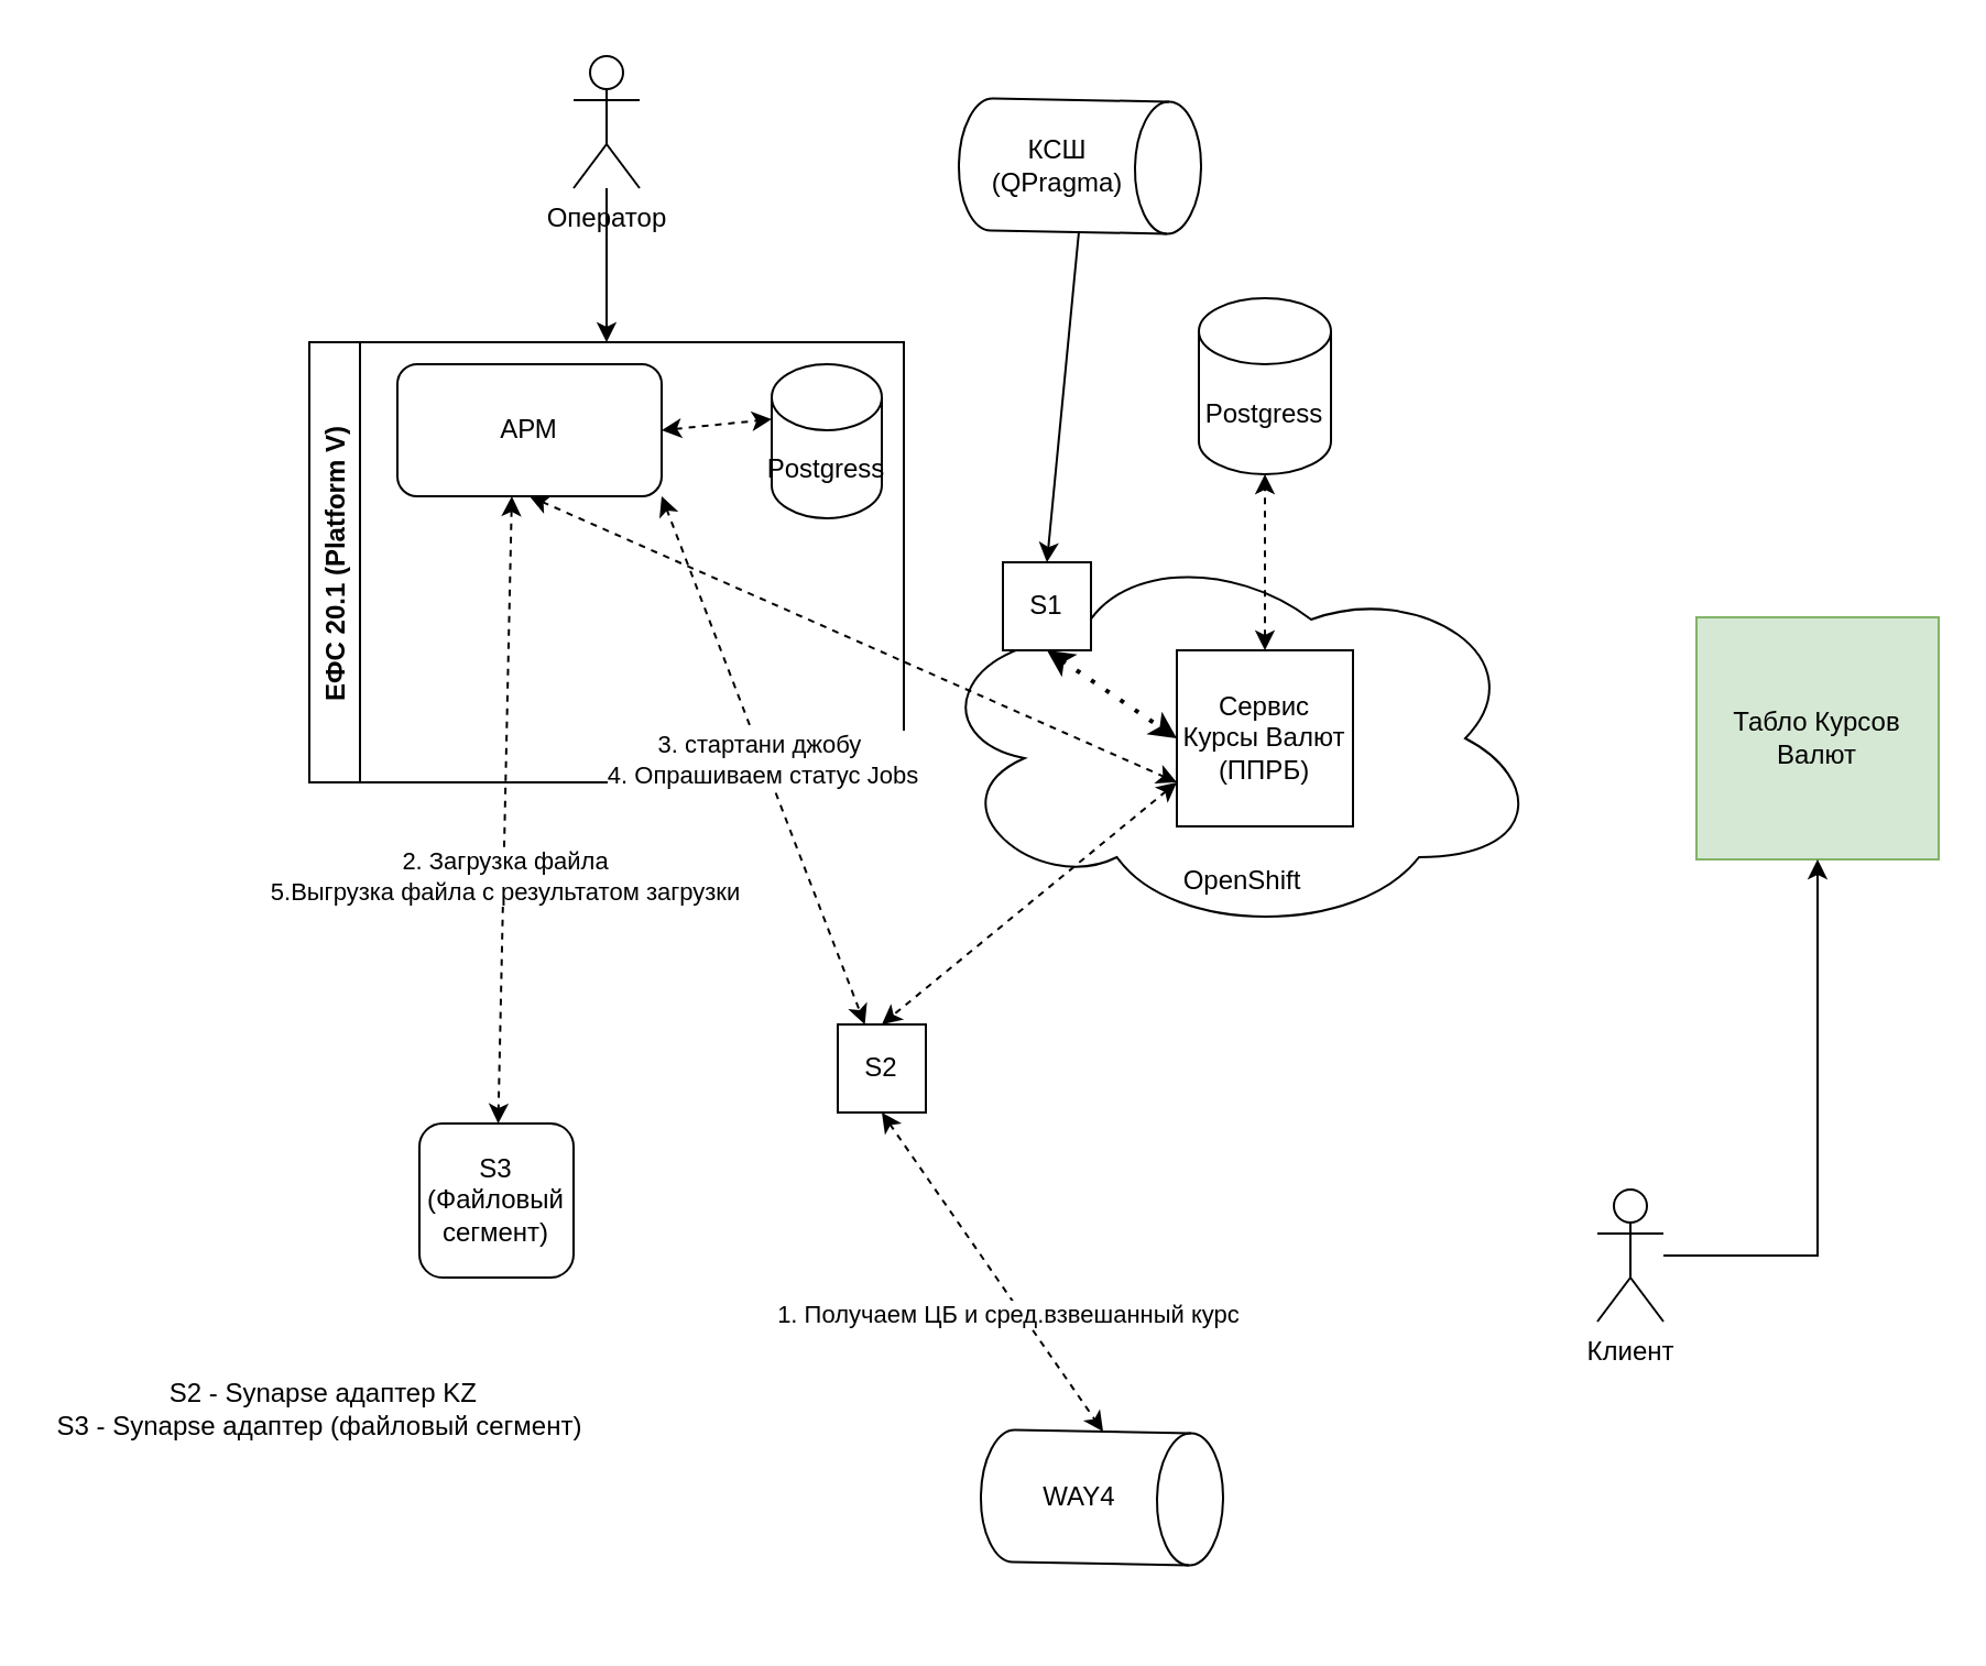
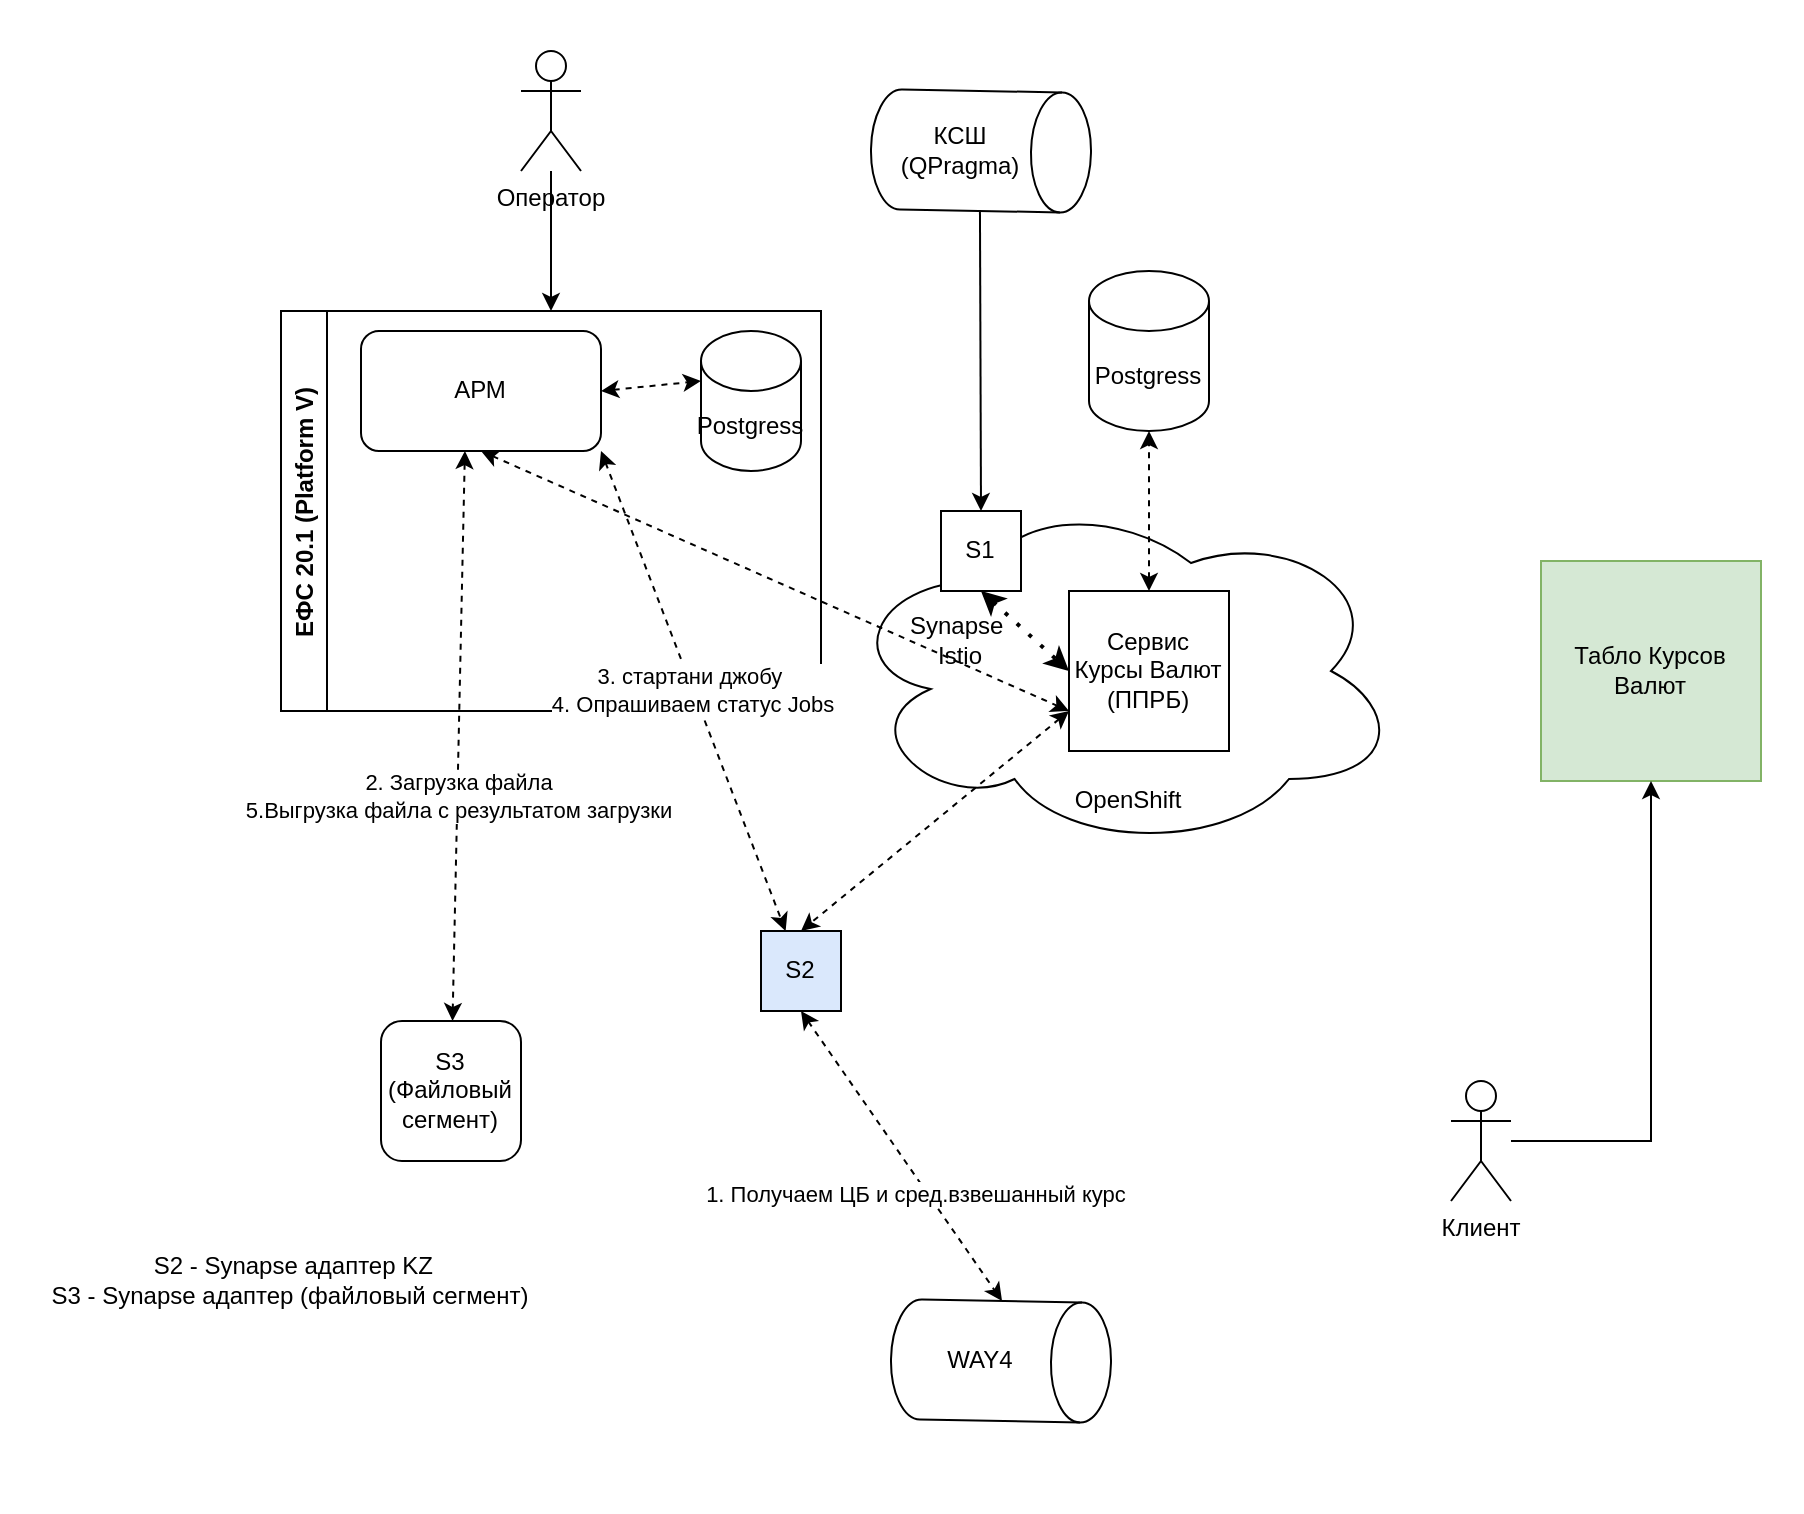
- <mxCell id="17" value="S1" style="whiteSpace=wrap;html=1;aspect=fixed;" parent="1" vertex="1"><mxGeometry x="455" y="255" width="40" height="40" as="geometry" /></mxCell>
+ <mxCell id="17" value="S1" style="whiteSpace=wrap;html=1;aspect=fixed;" parent="1" vertex="1"><mxGeometry x="470" y="255" width="40" height="40" as="geometry" /></mxCell>
+ <mxCell id="14" value="Synapse&amp;nbsp;&lt;br&gt;Istio" style="text;html=1;strokeColor=none;fillColor=none;align=center;verticalAlign=middle;whiteSpace=wrap;rounded=0;" parent="1" vertex="1"><mxGeometry x="450" y="305" width="60" height="30" as="geometry" /></mxCell>
- <mxCell id="23" value="S2" style="whiteSpace=wrap;html=1;aspect=fixed;" vertex="1" parent="1"><mxGeometry x="380" y="465" width="40" height="40" as="geometry" /></mxCell>
+ <mxCell id="23" value="S2" style="whiteSpace=wrap;html=1;aspect=fixed;fillColor=#dae8fc;" vertex="1" parent="1"><mxGeometry x="380" y="465" width="40" height="40" as="geometry" /></mxCell>
